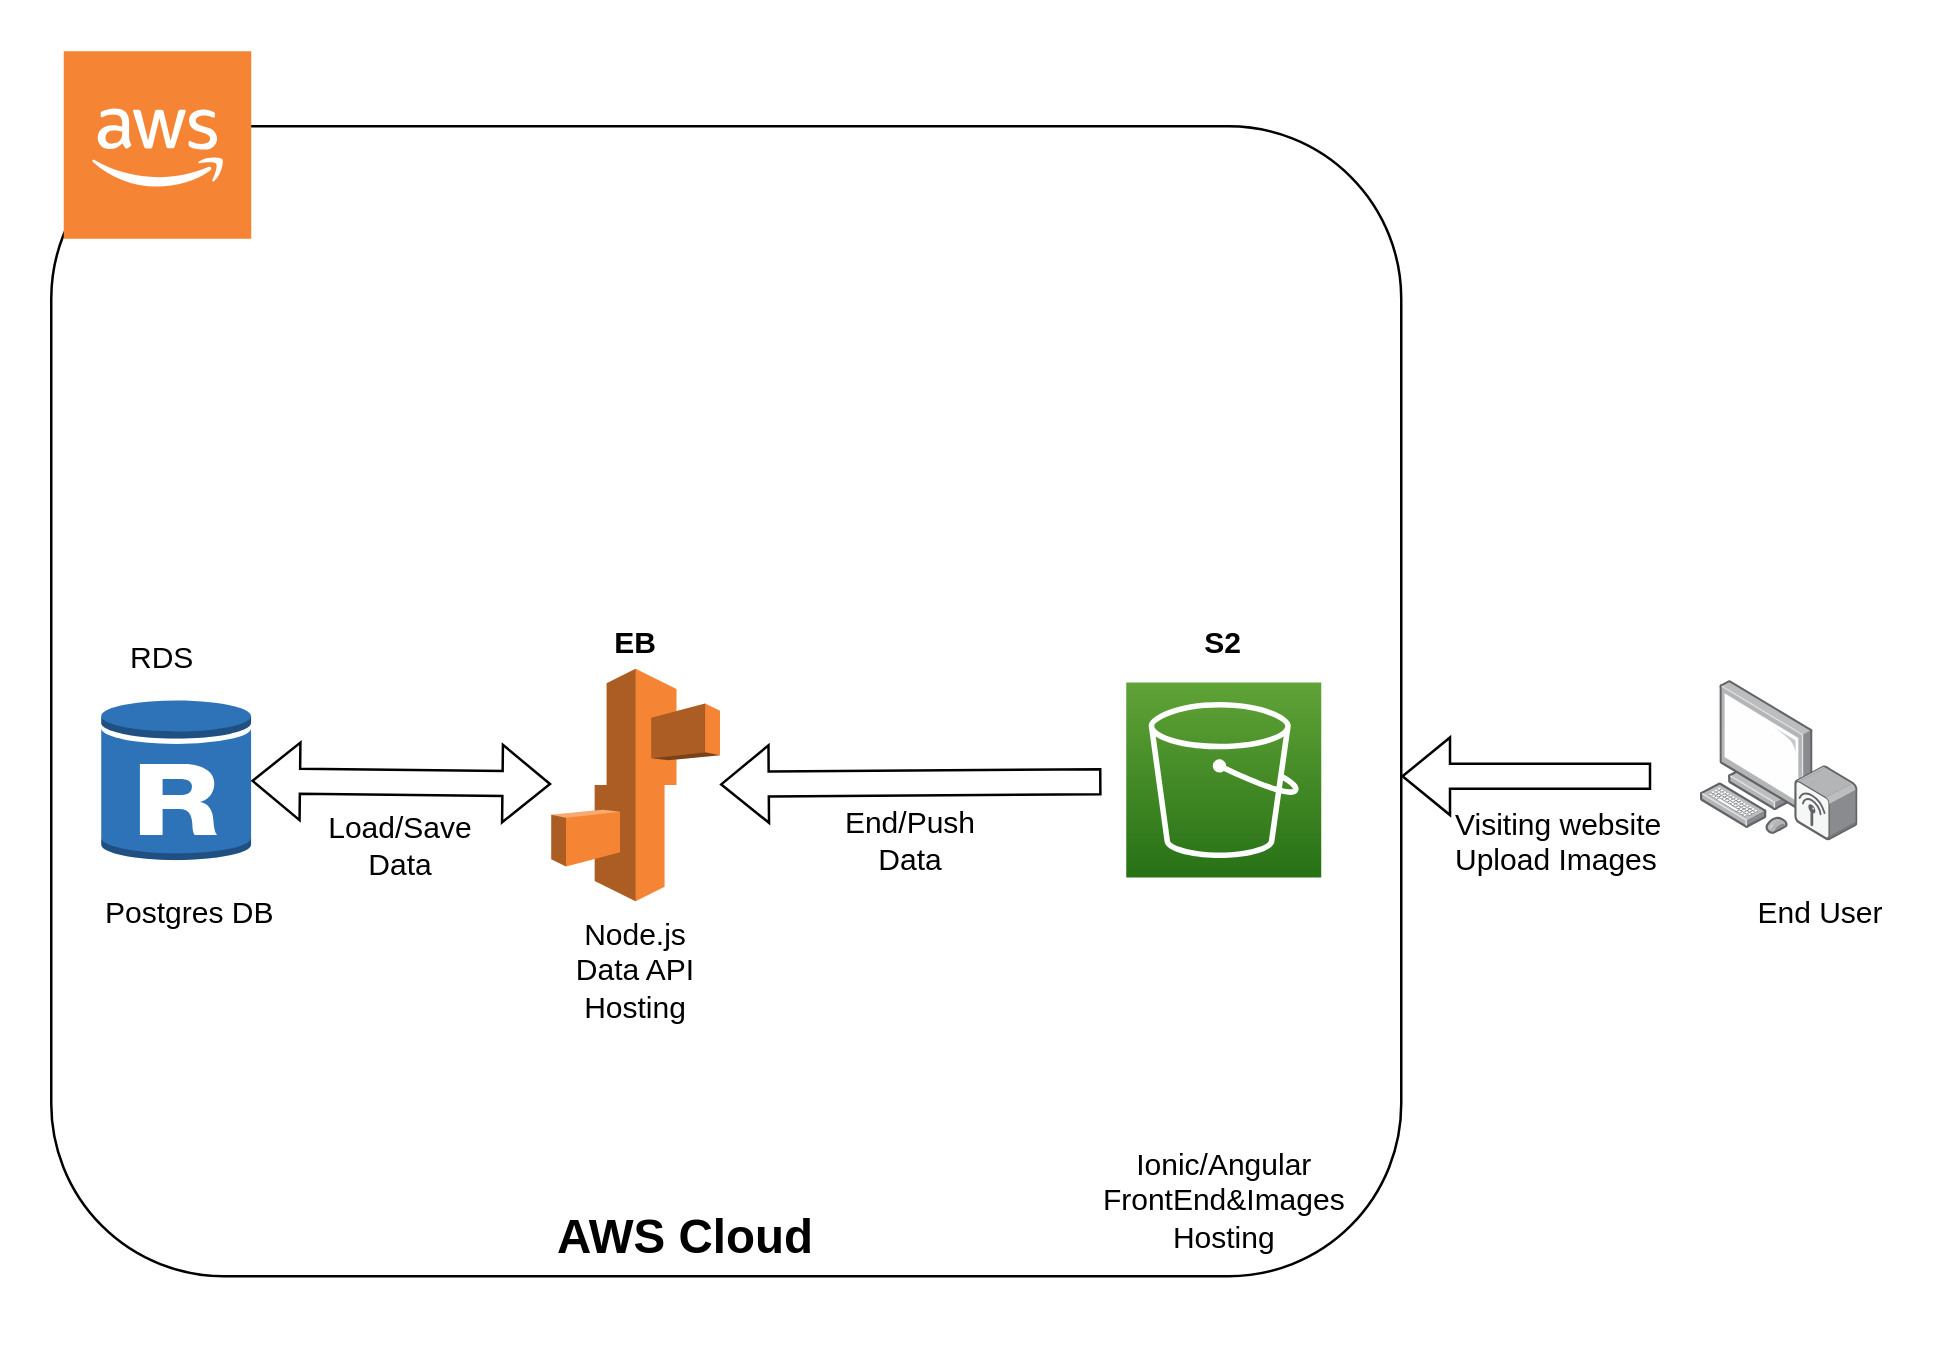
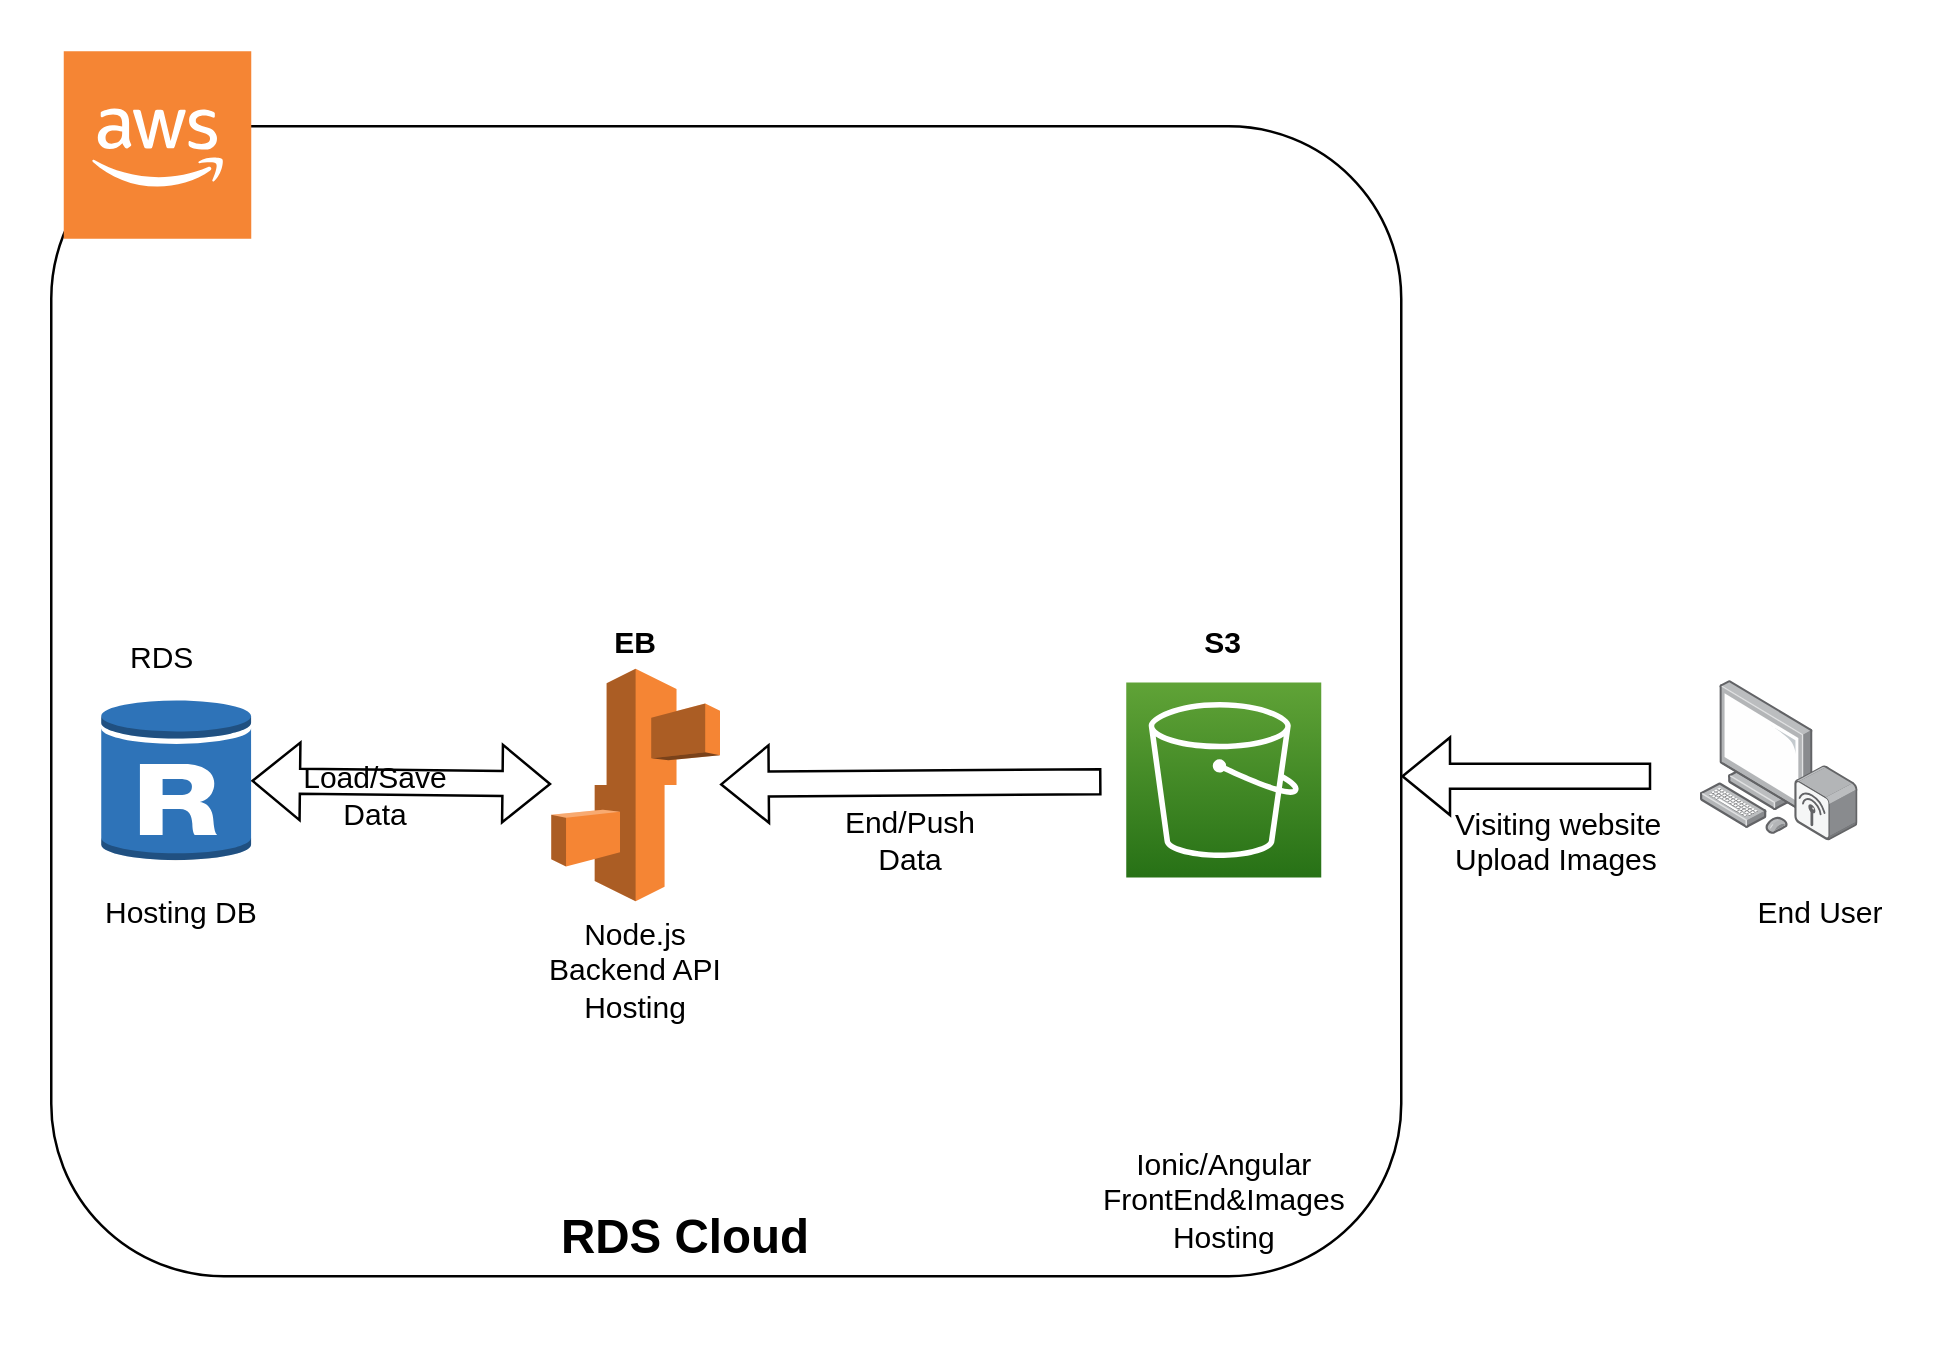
- <mxCell id="5" value="S2" style="text;html=1;strokeColor=none;fillColor=none;align=center;verticalAlign=middle;whiteSpace=wrap;rounded=0;fontStyle=1" parent="1" vertex="1"><mxGeometry x="459" y="242" width="60" height="30" as="geometry" /></mxCell>
+ <mxCell id="5" value="S3" style="text;html=1;strokeColor=none;fillColor=none;align=center;verticalAlign=middle;whiteSpace=wrap;rounded=0;fontStyle=1" parent="1" vertex="1"><mxGeometry x="459" y="242" width="60" height="30" as="geometry" /></mxCell>
- <mxCell id="19" value="Load/Save&lt;br&gt;Data" style="text;html=1;strokeColor=none;fillColor=none;align=center;verticalAlign=middle;whiteSpace=wrap;rounded=0;" parent="1" vertex="1"><mxGeometry x="130" y="323" width="60" height="30" as="geometry" /></mxCell>
+ <mxCell id="19" value="Load/Save&lt;br&gt;Data" style="text;html=1;strokeColor=none;fillColor=none;align=center;verticalAlign=middle;whiteSpace=wrap;rounded=0;" parent="1" vertex="1"><mxGeometry x="120" y="303" width="60" height="30" as="geometry" /></mxCell>
- <mxCell id="16" value="Postgres DB" style="text;whiteSpace=wrap;" parent="1" vertex="1"><mxGeometry x="40" y="350.5" width="90" height="40" as="geometry" /></mxCell>
+ <mxCell id="16" value="Hosting DB" style="text;whiteSpace=wrap;" parent="1" vertex="1"><mxGeometry x="40" y="350.5" width="90" height="40" as="geometry" /></mxCell>
- <mxCell id="8" value="Node.js &#10;Data API &#10;Hosting" style="text;whiteSpace=wrap;align=center;" parent="1" vertex="1"><mxGeometry x="203.75" y="360" width="100" height="60" as="geometry" /></mxCell>
+ <mxCell id="8" value="Node.js &#10;Backend API &#10;Hosting" style="text;whiteSpace=wrap;align=center;" parent="1" vertex="1"><mxGeometry x="203.75" y="360" width="100" height="60" as="geometry" /></mxCell>
- <mxCell id="20" value="AWS Cloud" style="text;html=1;strokeColor=none;fillColor=none;align=center;verticalAlign=middle;whiteSpace=wrap;rounded=0;fontStyle=1;fontSize=19;" parent="1" vertex="1"><mxGeometry x="203.75" y="470" width="140" height="50" as="geometry" /></mxCell>
+ <mxCell id="20" value="RDS Cloud" style="text;html=1;strokeColor=none;fillColor=none;align=center;verticalAlign=middle;whiteSpace=wrap;rounded=0;fontStyle=1;fontSize=19;" parent="1" vertex="1"><mxGeometry x="203.75" y="470" width="140" height="50" as="geometry" /></mxCell>
